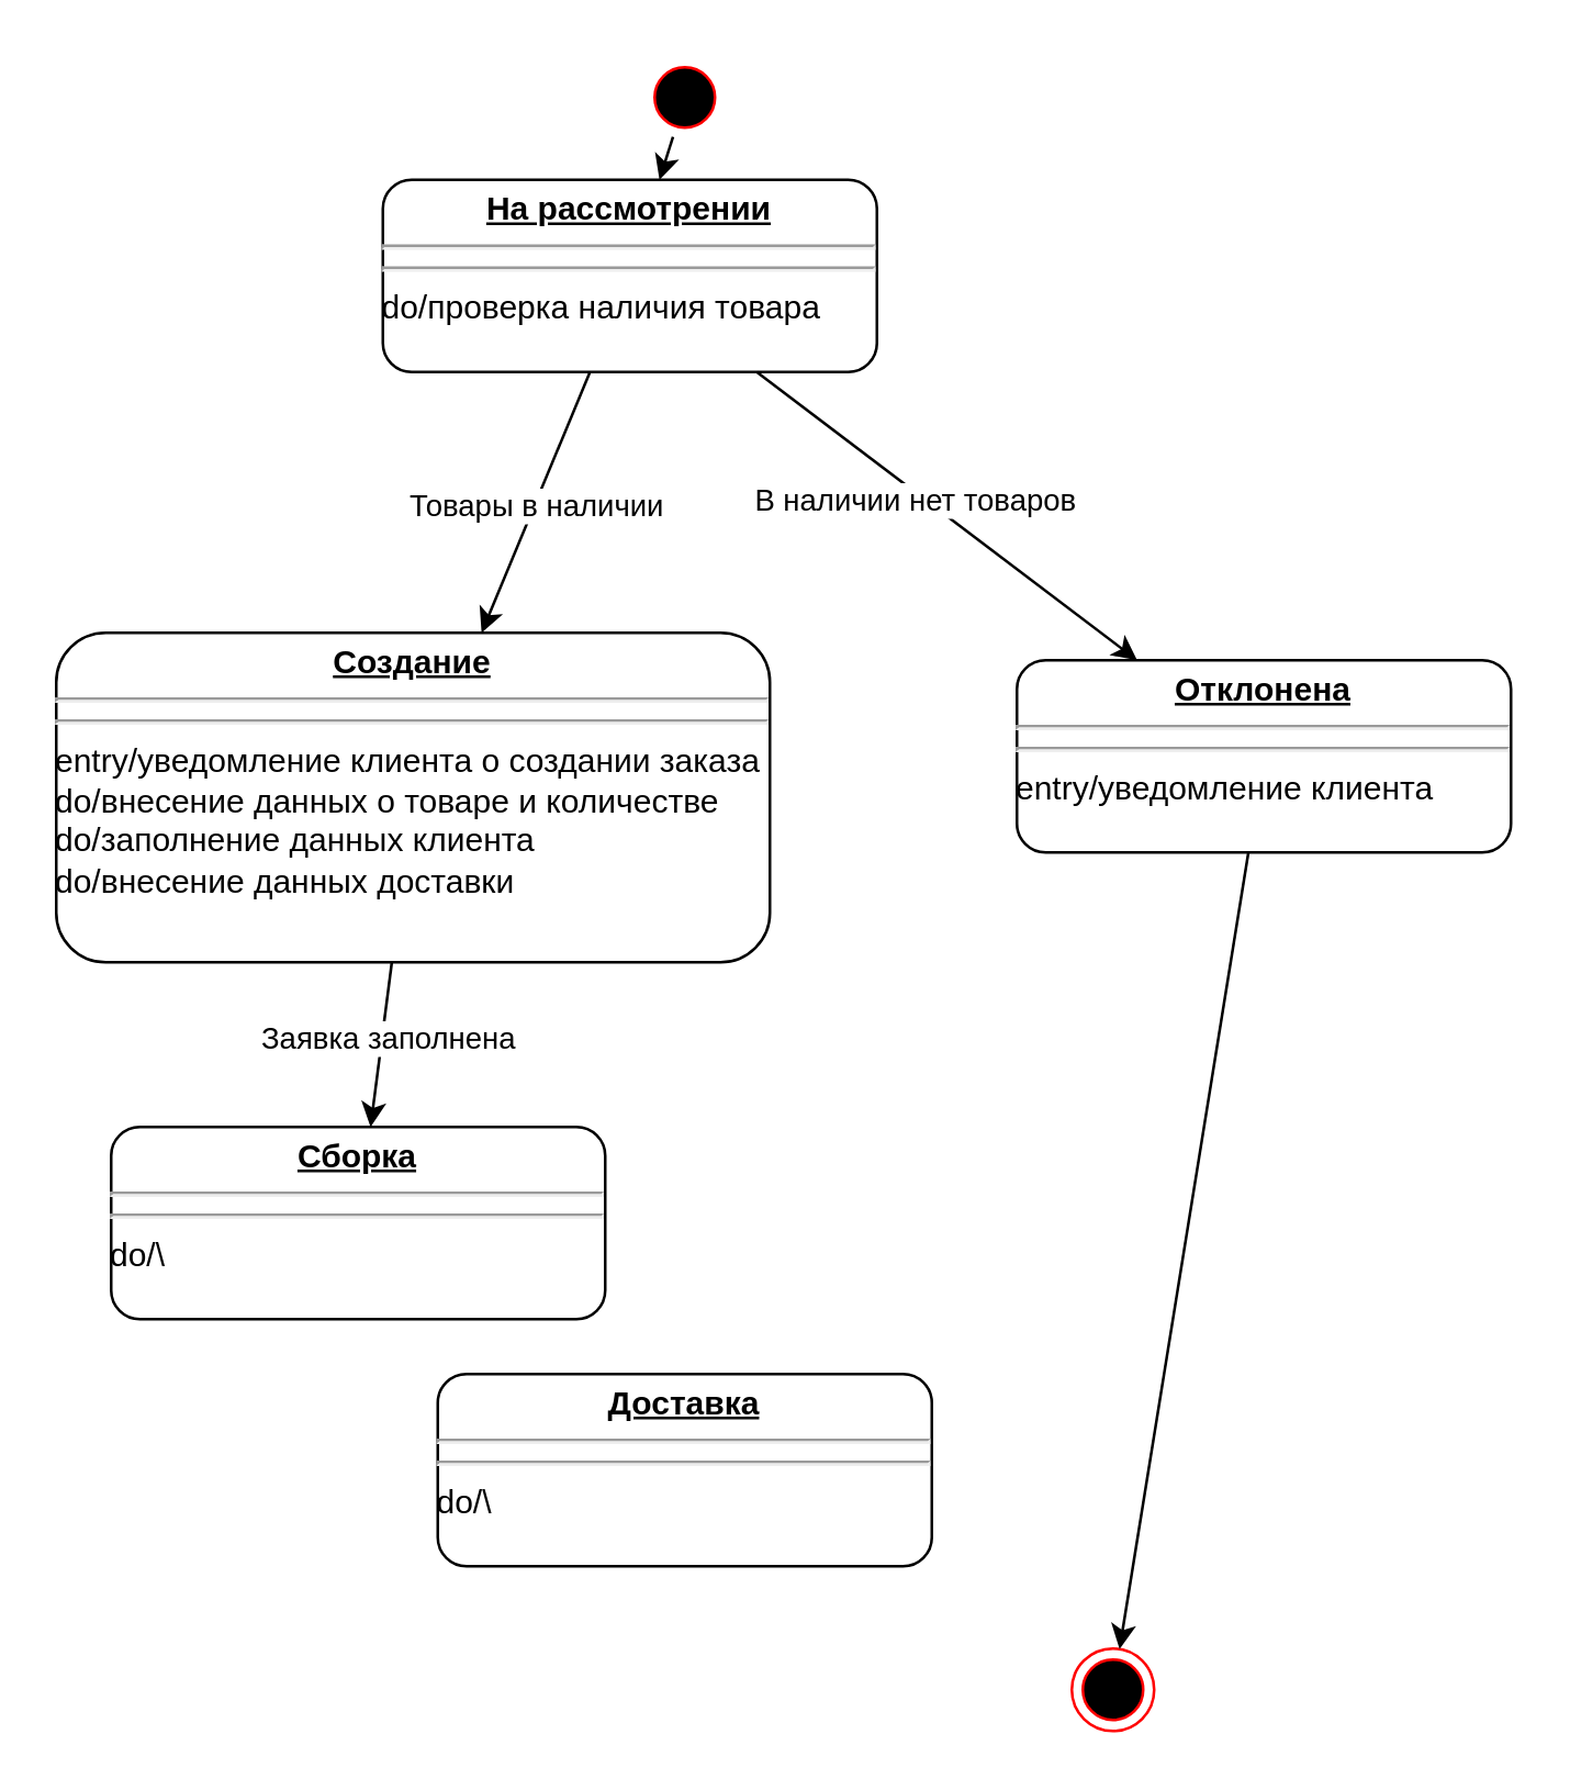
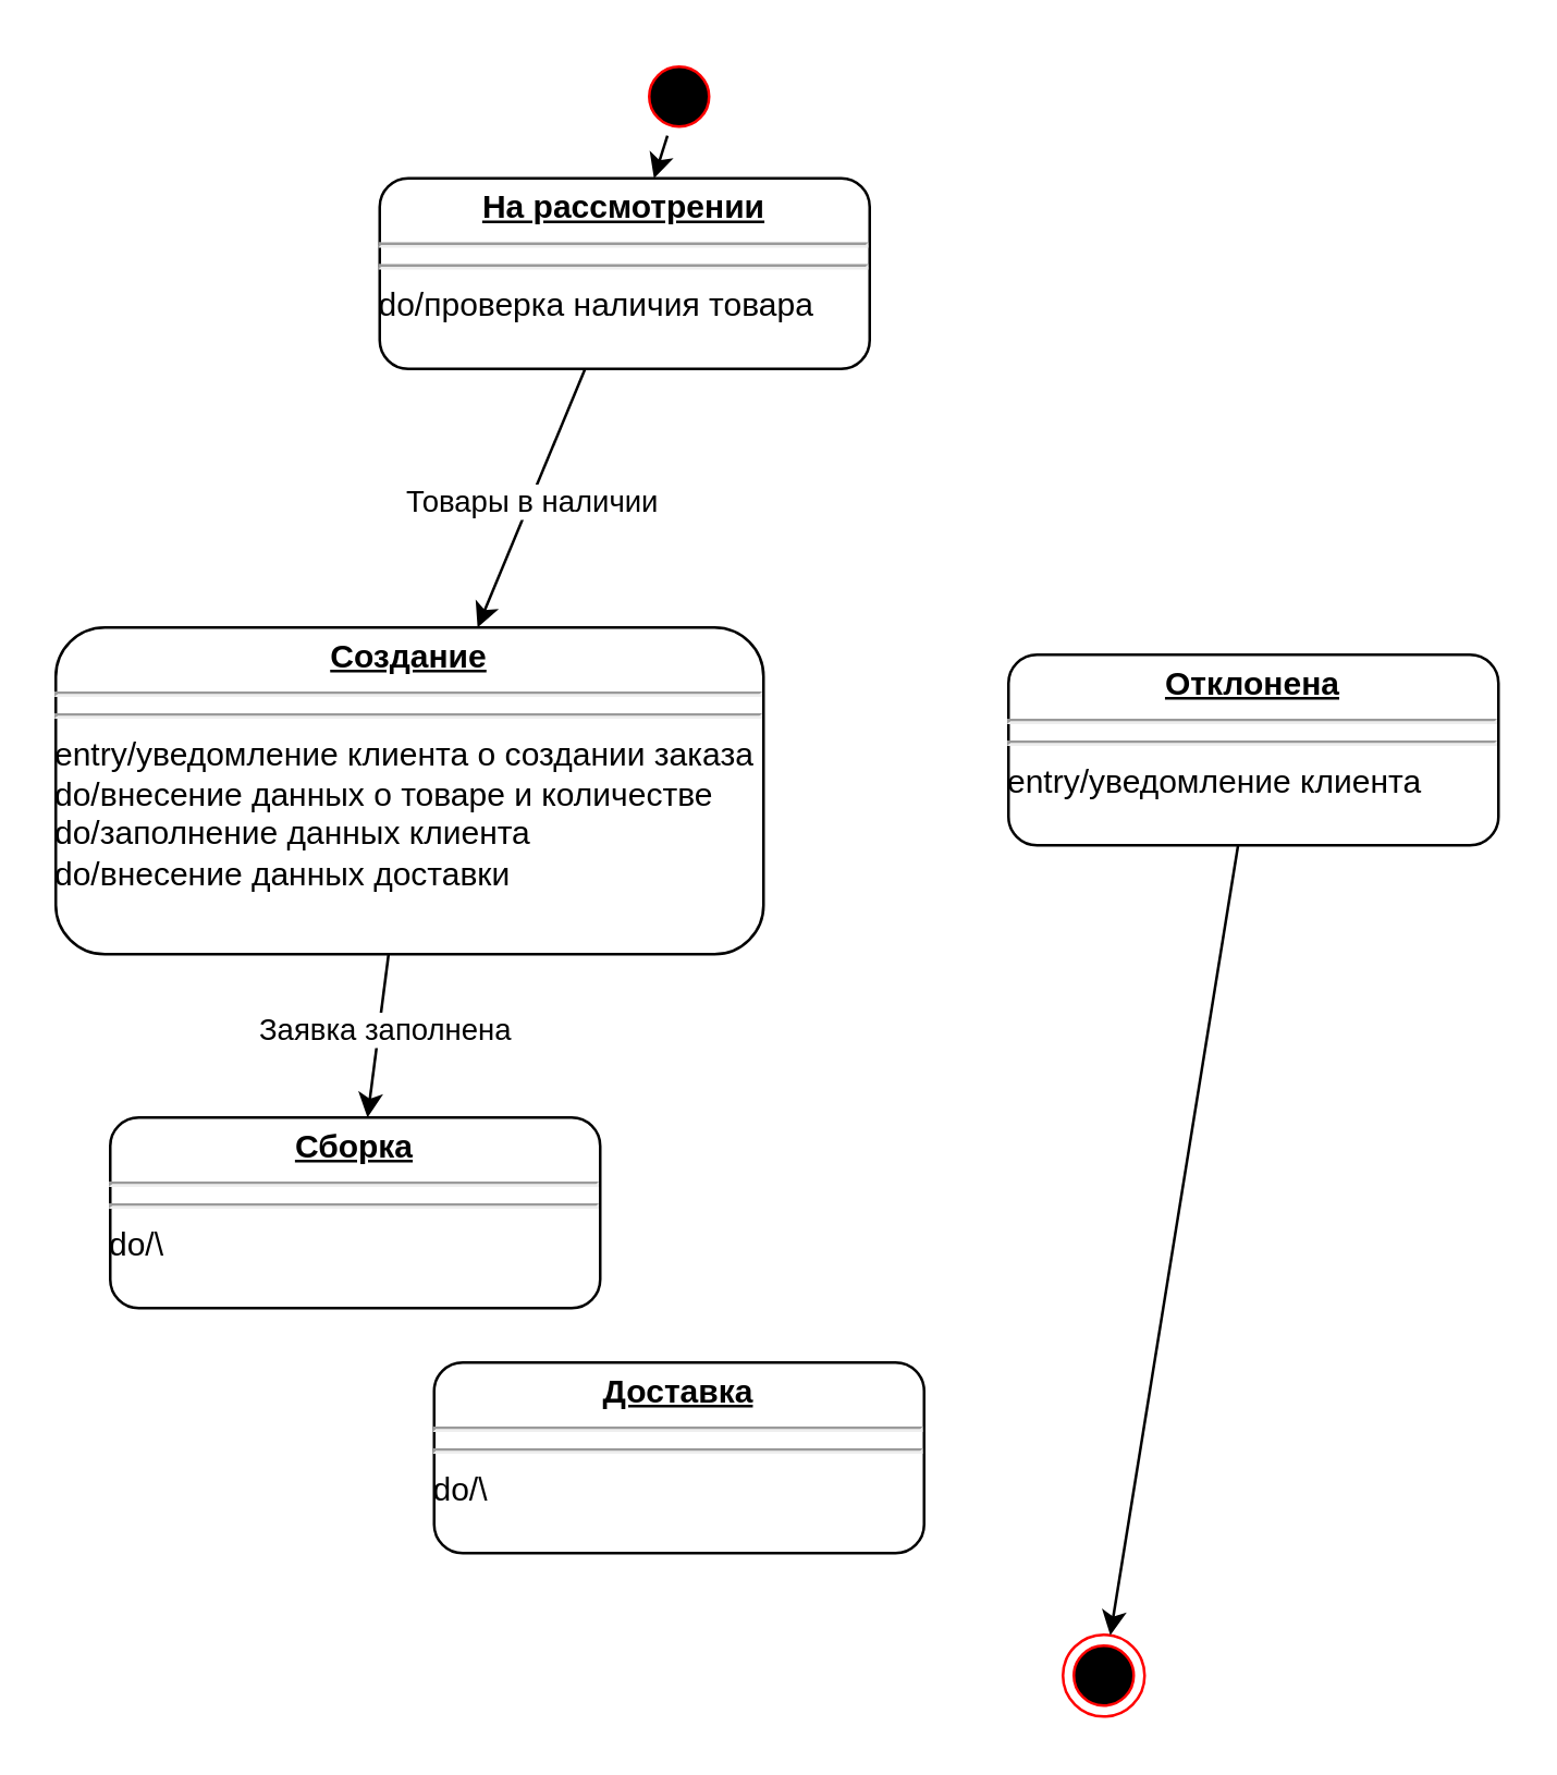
- <mxCell id="12" value="" style="endArrow=classic;html=1;rounded=0;" edge="1" parent="1" source="2" target="11"><mxGeometry width="50" height="50" relative="1" as="geometry"><mxPoint x="160" y="350" as="sourcePoint" /><mxPoint x="210" y="300" as="targetPoint" /></mxGeometry></mxCell>
- <mxCell id="13" value="В наличии нет товаров" style="edgeLabel;html=1;align=center;verticalAlign=middle;resizable=0;points=[];" vertex="1" connectable="0" parent="12"><mxGeometry x="-0.152" y="-2" relative="1" as="geometry"><mxPoint as="offset" /></mxGeometry></mxCell>
